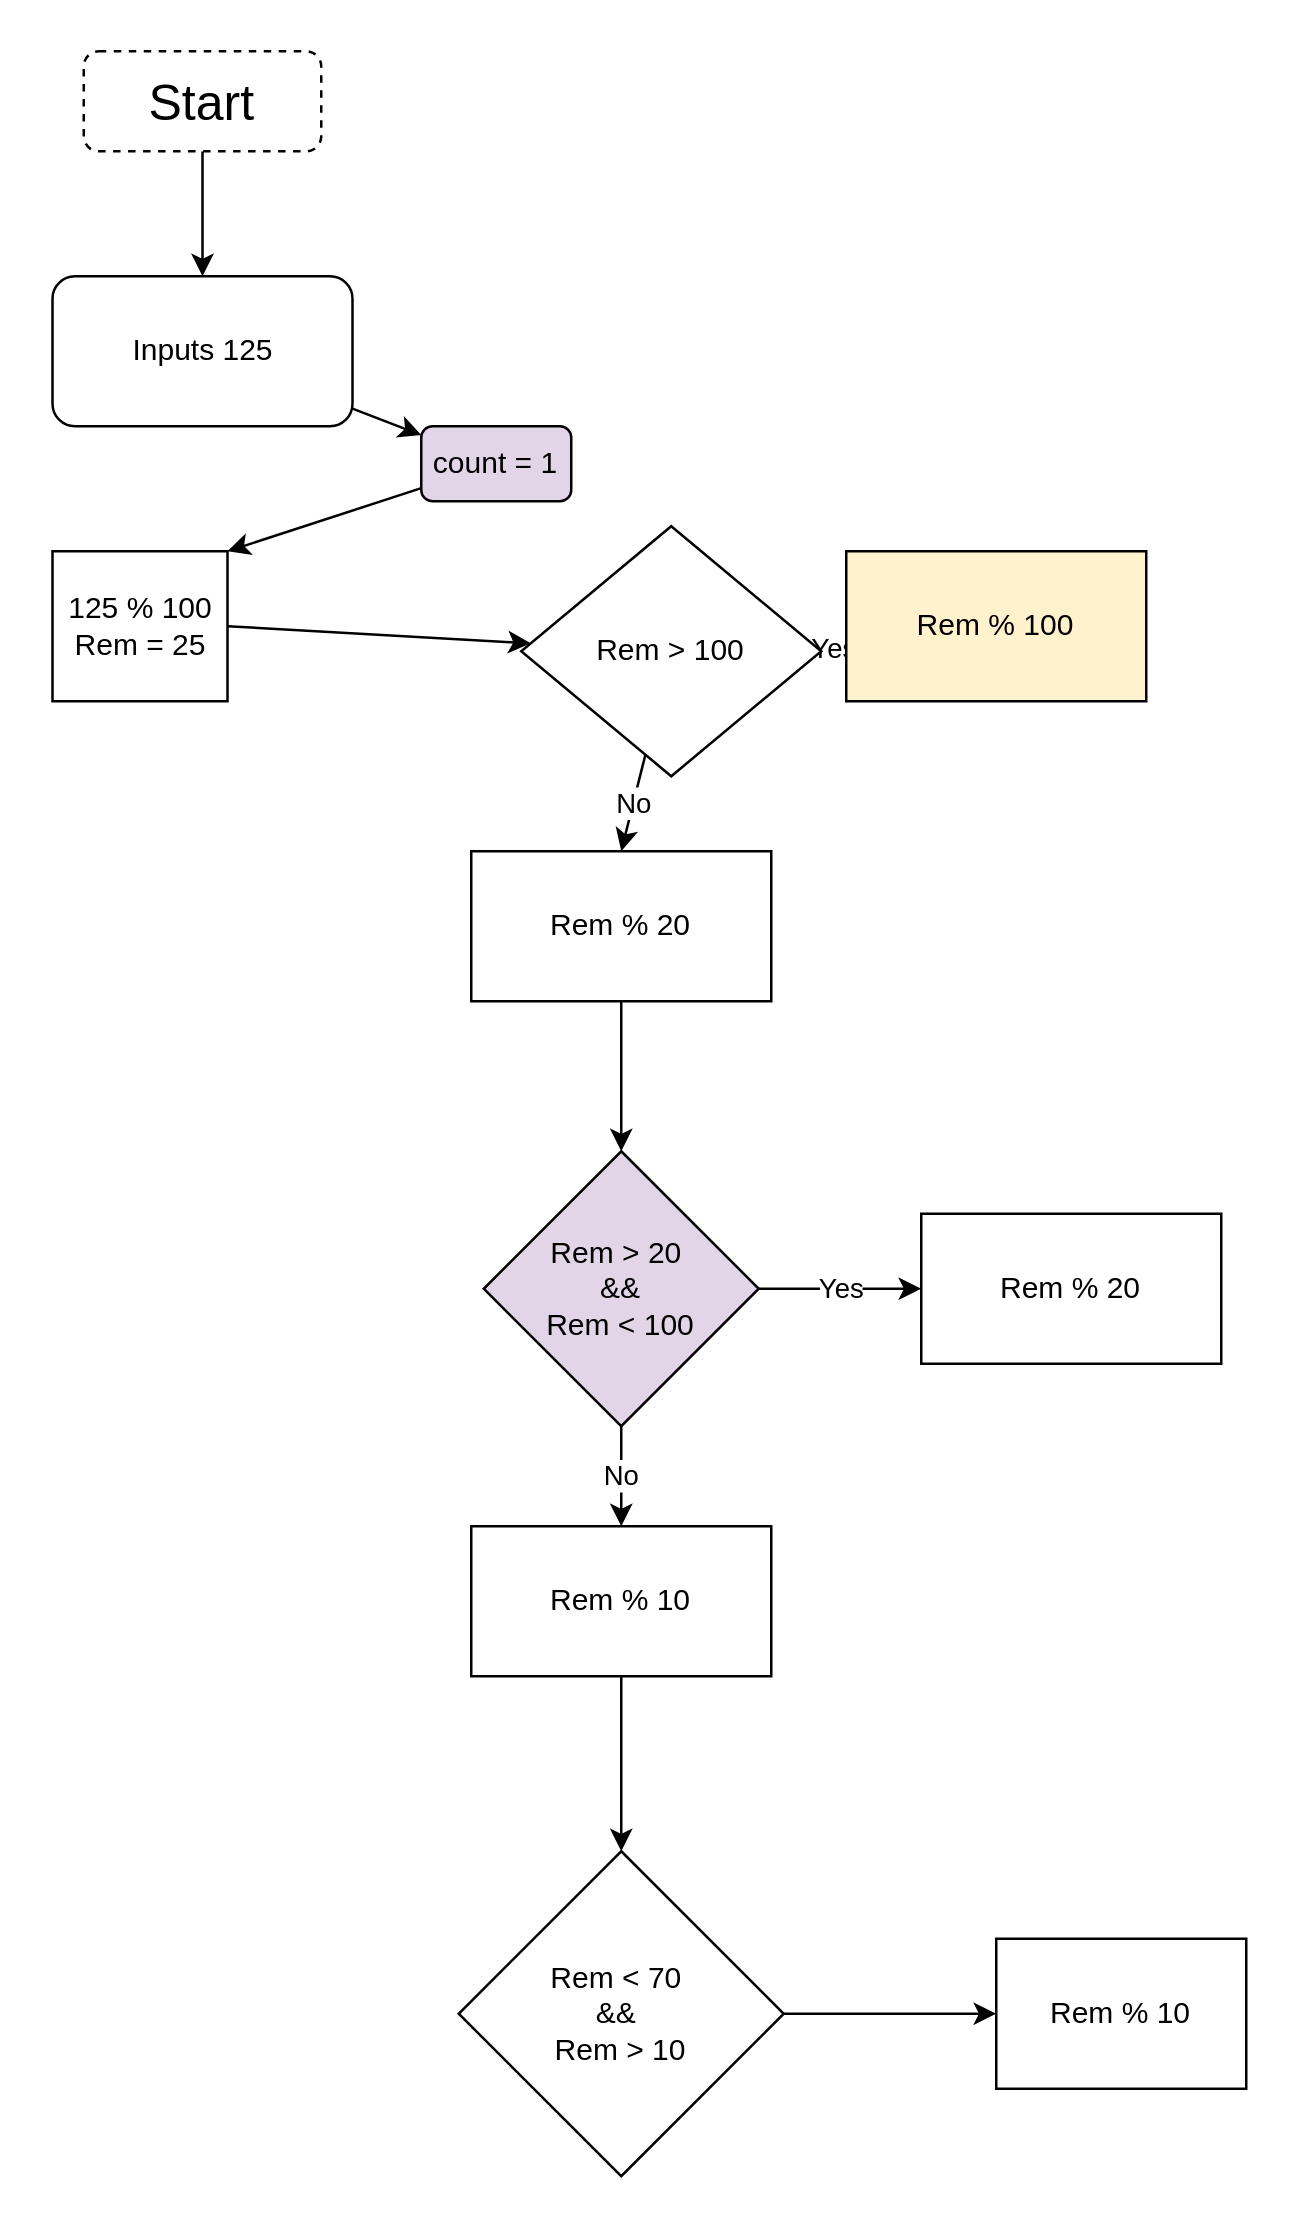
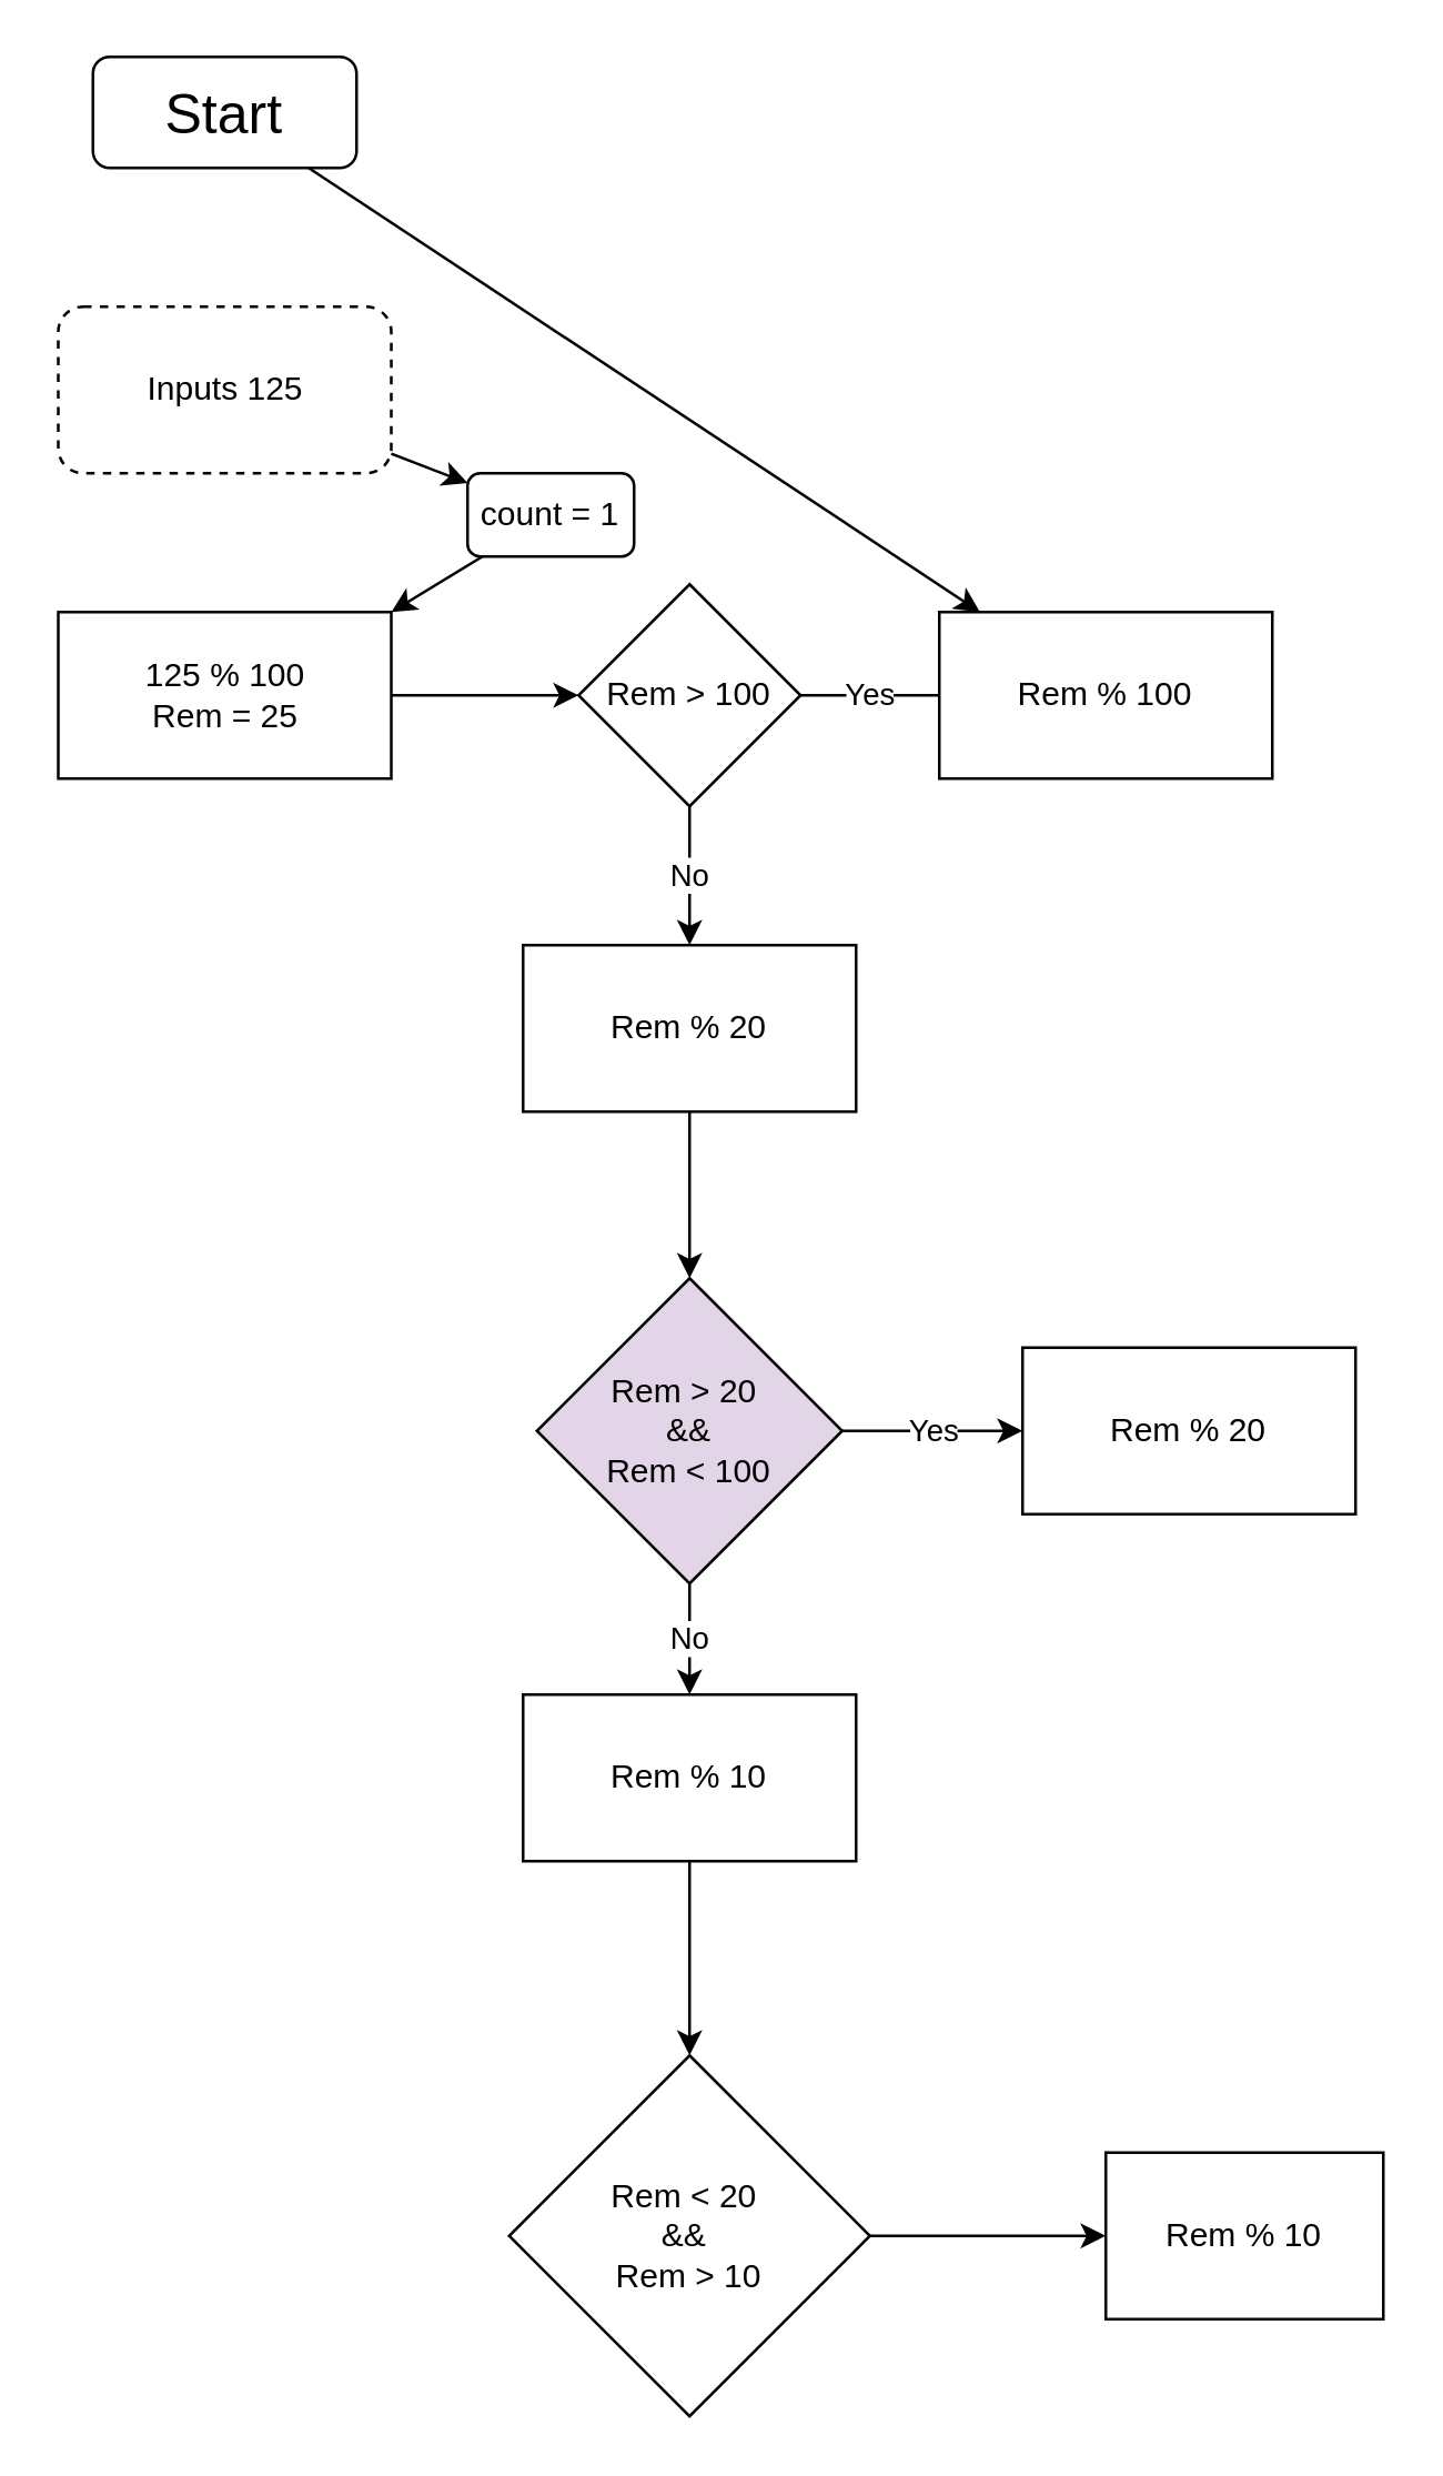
- <mxCell id="3" value="&lt;font style=&quot;font-size: 20px;&quot;&gt;Start&lt;/font&gt;" style="rounded=1;whiteSpace=wrap;html=1;dashed=1;" vertex="1" parent="1"><mxGeometry x="33" y="20" width="95" height="40" as="geometry" /></mxCell>
+ <mxCell id="3" value="&lt;font style=&quot;font-size: 20px;&quot;&gt;Start&lt;/font&gt;" style="rounded=1;whiteSpace=wrap;html=1;" vertex="1" parent="1"><mxGeometry x="33" y="20" width="95" height="40" as="geometry" /></mxCell>
- <mxCell id="2" style="edgeStyle=none;html=1;entryX=0.5;entryY=0;entryDx=0;entryDy=0;" edge="1" parent="1" source="3" target="5"><mxGeometry relative="1" as="geometry" /></mxCell>
+ <mxCell id="2" style="edgeStyle=none;html=1;" edge="1" parent="1" source="3" target="13"><mxGeometry relative="1" as="geometry" /></mxCell>
- <mxCell id="5" value="Inputs 125" style="rounded=1;whiteSpace=wrap;html=1;" vertex="1" parent="1"><mxGeometry x="20.5" y="110" width="120" height="60" as="geometry" /></mxCell>
+ <mxCell id="5" value="Inputs 125" style="rounded=1;whiteSpace=wrap;html=1;dashed=1;" vertex="1" parent="1"><mxGeometry x="20.5" y="110" width="120" height="60" as="geometry" /></mxCell>
- <mxCell id="12" value="count = 1" style="rounded=1;whiteSpace=wrap;html=1;fillColor=#e1d5e7;" vertex="1" parent="1"><mxGeometry x="168" y="170" width="60" height="30" as="geometry" /></mxCell>
+ <mxCell id="12" value="count = 1" style="rounded=1;whiteSpace=wrap;html=1;" vertex="1" parent="1"><mxGeometry x="168" y="170" width="60" height="30" as="geometry" /></mxCell>
- <mxCell id="7" value="125 % 100&lt;br&gt;Rem = 25" style="rounded=0;whiteSpace=wrap;html=1;" vertex="1" parent="1"><mxGeometry x="20.5" y="220" width="70" height="60" as="geometry" /></mxCell>
+ <mxCell id="7" value="125 % 100&lt;br&gt;Rem = 25" style="rounded=0;whiteSpace=wrap;html=1;" vertex="1" parent="1"><mxGeometry x="20.5" y="220" width="120" height="60" as="geometry" /></mxCell>
- <mxCell id="13" value="Rem % 100" style="rounded=0;whiteSpace=wrap;html=1;fillColor=#fff2cc;" vertex="1" parent="1"><mxGeometry x="338" y="219.997" width="120" height="60" as="geometry" /></mxCell>
+ <mxCell id="13" value="Rem % 100" style="rounded=0;whiteSpace=wrap;html=1;" vertex="1" parent="1"><mxGeometry x="338" y="219.997" width="120" height="60" as="geometry" /></mxCell>
- <mxCell id="10" value="Rem &amp;gt; 100" style="rhombus;whiteSpace=wrap;html=1;" vertex="1" parent="1"><mxGeometry x="208" y="210" width="120" height="100" as="geometry" /></mxCell>
+ <mxCell id="10" value="Rem &amp;gt; 100" style="rhombus;whiteSpace=wrap;html=1;" vertex="1" parent="1"><mxGeometry x="208" y="210" width="80" height="80" as="geometry" /></mxCell>
- <mxCell id="23" value="Rem &amp;lt; 70&amp;nbsp;&lt;br&gt;&amp;amp;&amp;amp;&amp;nbsp;&lt;br&gt;Rem &amp;gt; 10" style="rhombus;whiteSpace=wrap;html=1;" vertex="1" parent="1"><mxGeometry x="183" y="740" width="130" height="130" as="geometry" /></mxCell>
+ <mxCell id="23" value="Rem &amp;lt; 20&amp;nbsp;&lt;br&gt;&amp;amp;&amp;amp;&amp;nbsp;&lt;br&gt;Rem &amp;gt; 10" style="rhombus;whiteSpace=wrap;html=1;" vertex="1" parent="1"><mxGeometry x="183" y="740" width="130" height="130" as="geometry" /></mxCell>
